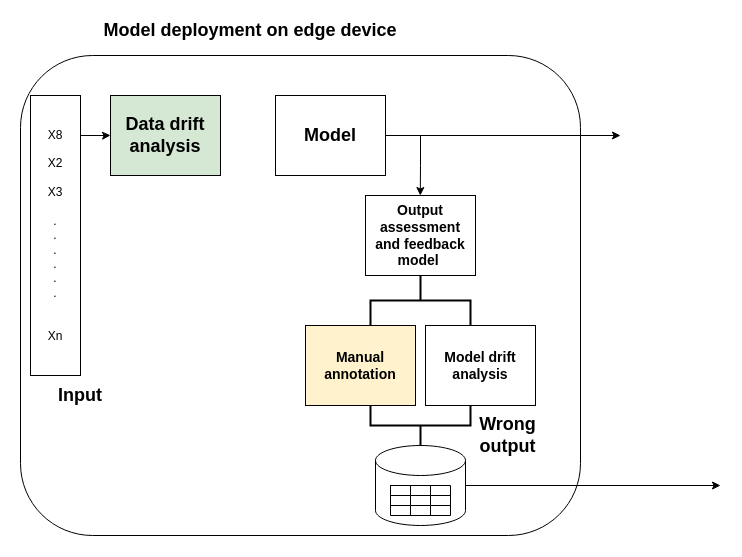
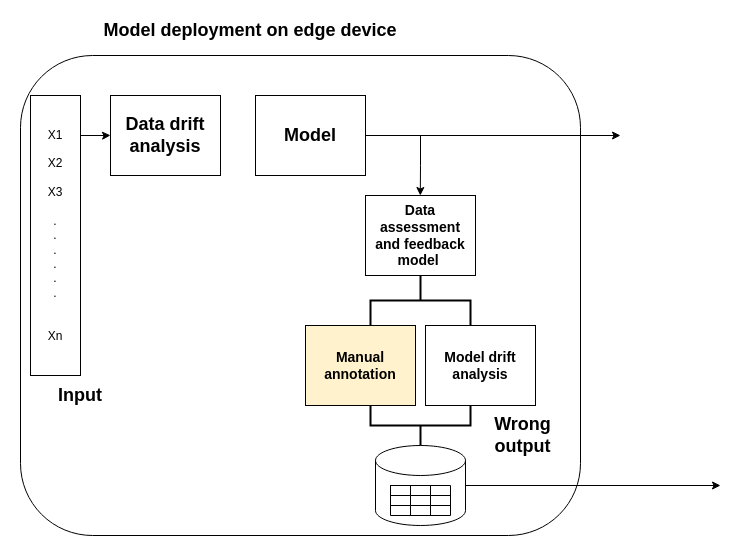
- <mxCell id="7" value="&lt;b&gt;&lt;font style=&quot;font-size: 18px&quot;&gt;Data drift &lt;br&gt;analysis&lt;/font&gt;&lt;/b&gt;" style="rounded=0;whiteSpace=wrap;html=1;fillColor=#d5e8d4;" vertex="1" parent="1"><mxGeometry x="110" y="95" width="110" height="80" as="geometry" /></mxCell>
+ <mxCell id="7" value="&lt;b&gt;&lt;font style=&quot;font-size: 18px&quot;&gt;Data drift &lt;br&gt;analysis&lt;/font&gt;&lt;/b&gt;" style="rounded=0;whiteSpace=wrap;html=1;" vertex="1" parent="1"><mxGeometry x="110" y="95" width="110" height="80" as="geometry" /></mxCell>
- <mxCell id="8" value="&lt;span style=&quot;font-size: 18px&quot;&gt;&lt;b&gt;Model&lt;/b&gt;&lt;/span&gt;" style="rounded=0;whiteSpace=wrap;html=1;" vertex="1" parent="1"><mxGeometry x="275" y="95" width="110" height="80" as="geometry" /></mxCell>
+ <mxCell id="8" value="&lt;span style=&quot;font-size: 18px&quot;&gt;&lt;b&gt;Model&lt;/b&gt;&lt;/span&gt;" style="rounded=0;whiteSpace=wrap;html=1;" vertex="1" parent="1"><mxGeometry x="255" y="95" width="110" height="80" as="geometry" /></mxCell>
- <mxCell id="5" value="X8&lt;br&gt;&lt;br&gt;X2&lt;br&gt;&lt;br&gt;X3&lt;br&gt;&lt;br&gt;.&lt;br&gt;.&lt;br&gt;.&lt;br&gt;.&lt;br&gt;.&lt;br&gt;.&lt;br&gt;&lt;br&gt;&lt;br&gt;Xn" style="text;html=1;strokeColor=none;fillColor=none;align=center;verticalAlign=middle;whiteSpace=wrap;rounded=0;" vertex="1" parent="1"><mxGeometry x="35" y="110" width="40" height="250" as="geometry" /></mxCell>
+ <mxCell id="5" value="X1&lt;br&gt;&lt;br&gt;X2&lt;br&gt;&lt;br&gt;X3&lt;br&gt;&lt;br&gt;.&lt;br&gt;.&lt;br&gt;.&lt;br&gt;.&lt;br&gt;.&lt;br&gt;.&lt;br&gt;&lt;br&gt;&lt;br&gt;Xn" style="text;html=1;strokeColor=none;fillColor=none;align=center;verticalAlign=middle;whiteSpace=wrap;rounded=0;" vertex="1" parent="1"><mxGeometry x="35" y="110" width="40" height="250" as="geometry" /></mxCell>
- <mxCell id="11" value="&lt;b&gt;&lt;font style=&quot;font-size: 14px&quot;&gt;Output assessment and feedback model&amp;nbsp;&lt;/font&gt;&lt;/b&gt;" style="rounded=0;whiteSpace=wrap;html=1;" vertex="1" parent="1"><mxGeometry x="365" y="195" width="110" height="80" as="geometry" /></mxCell>
+ <mxCell id="11" value="&lt;b&gt;&lt;font style=&quot;font-size: 14px&quot;&gt;Data assessment and feedback model&amp;nbsp;&lt;/font&gt;&lt;/b&gt;" style="rounded=0;whiteSpace=wrap;html=1;" vertex="1" parent="1"><mxGeometry x="365" y="195" width="110" height="80" as="geometry" /></mxCell>
- <mxCell id="31" value="&lt;b&gt;&lt;font style=&quot;font-size: 18px&quot;&gt;Wrong output&lt;/font&gt;&lt;/b&gt;" style="text;html=1;strokeColor=none;fillColor=none;align=center;verticalAlign=middle;whiteSpace=wrap;rounded=0;" vertex="1" parent="1"><mxGeometry x="475" y="425" width="65" height="20" as="geometry" /></mxCell>
+ <mxCell id="31" value="&lt;b&gt;&lt;font style=&quot;font-size: 18px&quot;&gt;Wrong output&lt;/font&gt;&lt;/b&gt;" style="text;html=1;strokeColor=none;fillColor=none;align=center;verticalAlign=middle;whiteSpace=wrap;rounded=0;" vertex="1" parent="1"><mxGeometry x="490" y="425" width="65" height="20" as="geometry" /></mxCell>
